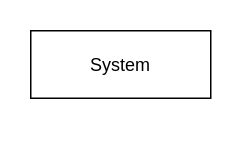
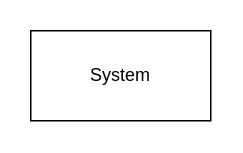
- <mxCell id="2" value="System" style="rounded=0;whiteSpace=wrap;html=1;" vertex="1" parent="1"><mxGeometry x="20" y="20" width="120" height="45" as="geometry" /></mxCell>
+ <mxCell id="2" value="System" style="rounded=0;whiteSpace=wrap;html=1;" vertex="1" parent="1"><mxGeometry x="20" y="20" width="120" height="60" as="geometry" /></mxCell>
